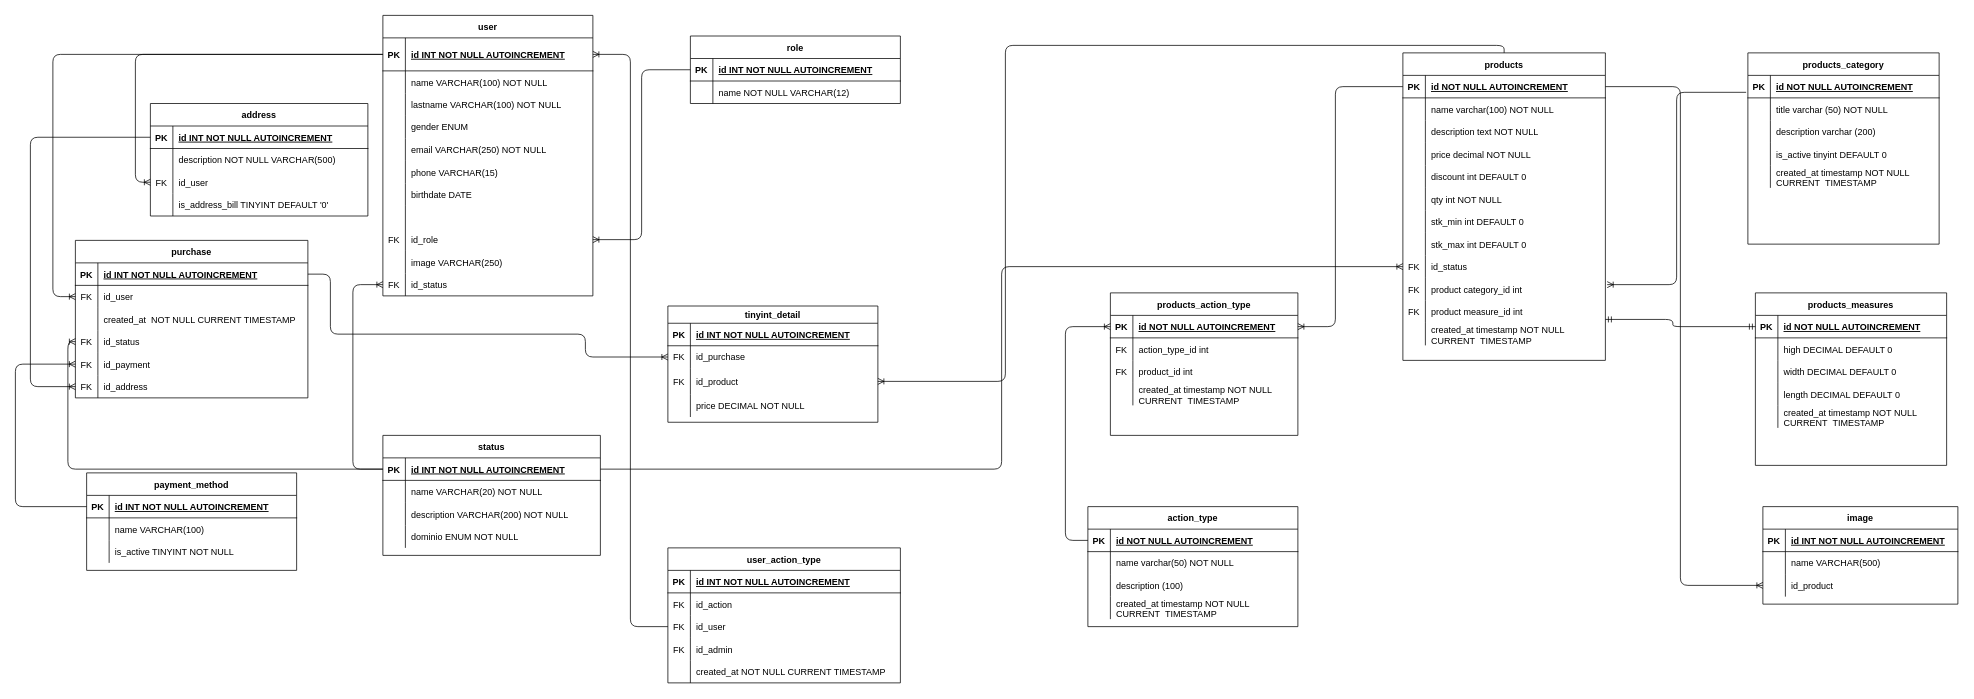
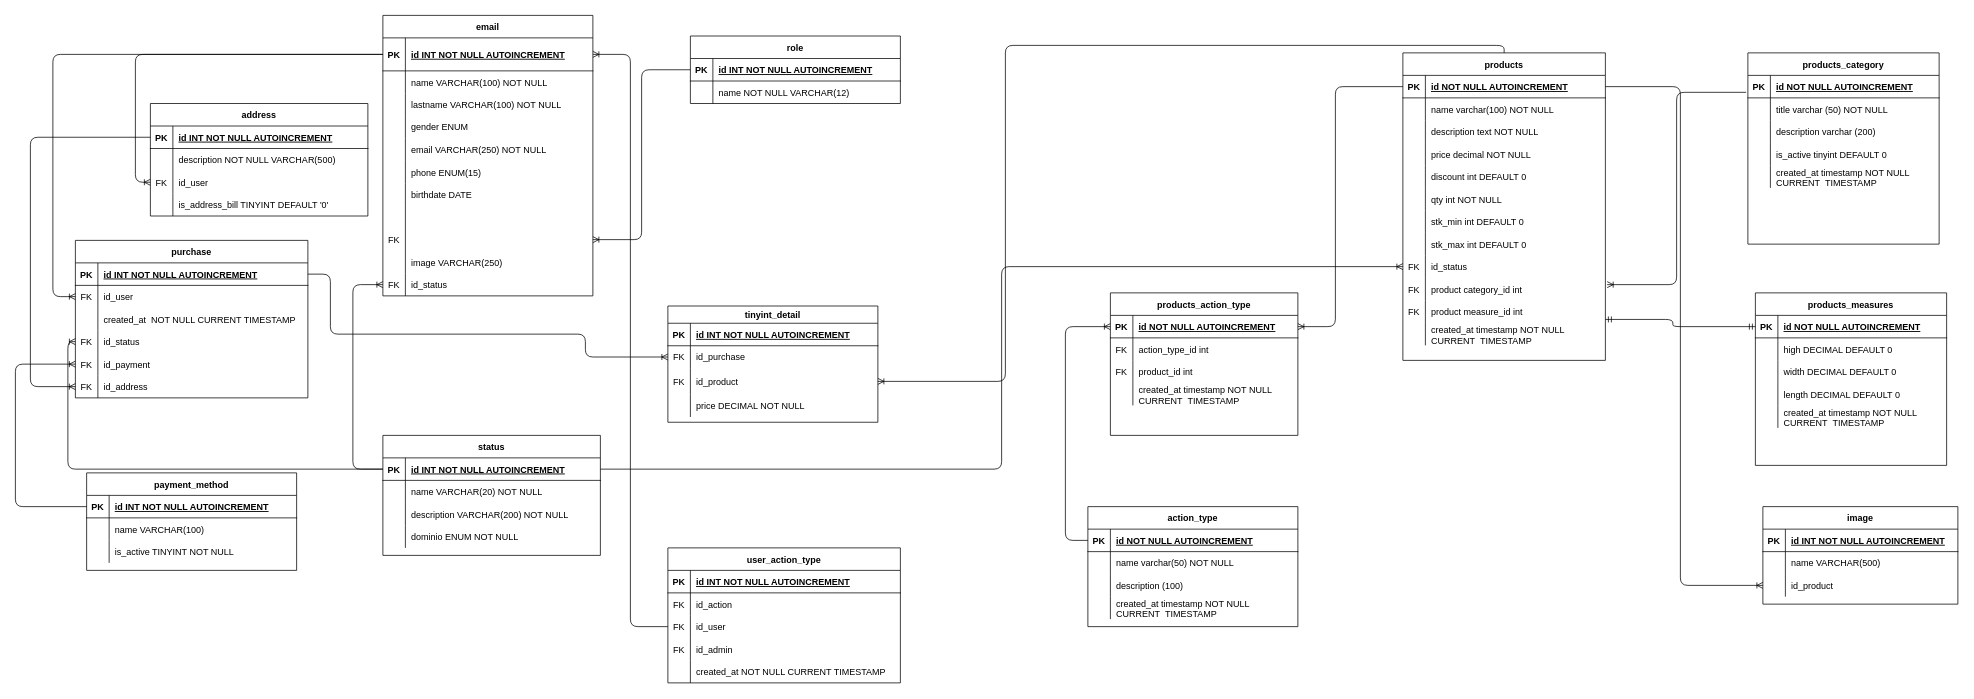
- <mxCell id="100" value="user" style="shape=table;startSize=30;container=1;collapsible=1;childLayout=tableLayout;fixedRows=1;rowLines=0;fontStyle=1;align=center;resizeLast=1;" parent="1" vertex="1"><mxGeometry x="510" y="20" width="280" height="374" as="geometry"><mxRectangle x="250" y="186" width="160" height="30" as="alternateBounds" /></mxGeometry></mxCell>
+ <mxCell id="100" value="email" style="shape=table;startSize=30;container=1;collapsible=1;childLayout=tableLayout;fixedRows=1;rowLines=0;fontStyle=1;align=center;resizeLast=1;" parent="1" vertex="1"><mxGeometry x="510" y="20" width="280" height="374" as="geometry"><mxRectangle x="250" y="186" width="160" height="30" as="alternateBounds" /></mxGeometry></mxCell>
- <mxCell id="118" value="phone VARCHAR(15)" style="shape=partialRectangle;connectable=0;fillColor=none;top=0;left=0;bottom=0;right=0;align=left;spacingLeft=6;overflow=hidden;" parent="116" vertex="1"><mxGeometry x="30" width="250" height="30" as="geometry"><mxRectangle width="250" height="30" as="alternateBounds" /></mxGeometry></mxCell>
+ <mxCell id="118" value="phone ENUM(15)" style="shape=partialRectangle;connectable=0;fillColor=none;top=0;left=0;bottom=0;right=0;align=left;spacingLeft=6;overflow=hidden;" parent="116" vertex="1"><mxGeometry x="30" width="250" height="30" as="geometry"><mxRectangle width="250" height="30" as="alternateBounds" /></mxGeometry></mxCell>
- <mxCell id="126" value="id_role" style="shape=partialRectangle;connectable=0;fillColor=none;top=0;left=0;bottom=0;right=0;align=left;spacingLeft=6;fontStyle=0;overflow=hidden;" parent="124" vertex="1"><mxGeometry x="30" width="250" height="30" as="geometry"><mxRectangle width="250" height="30" as="alternateBounds" /></mxGeometry></mxCell>
